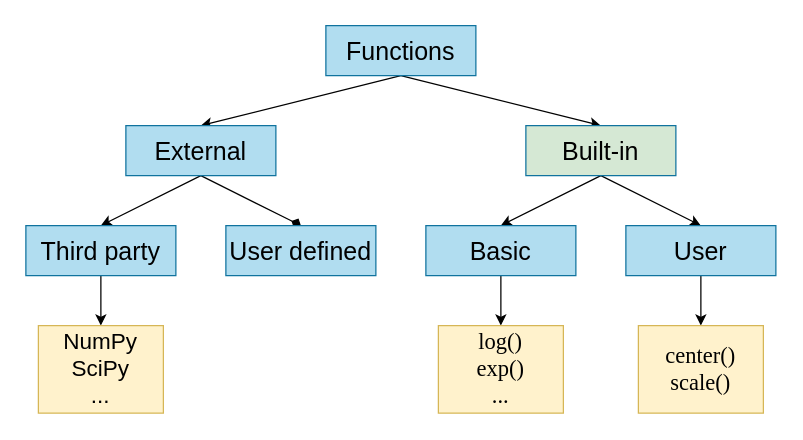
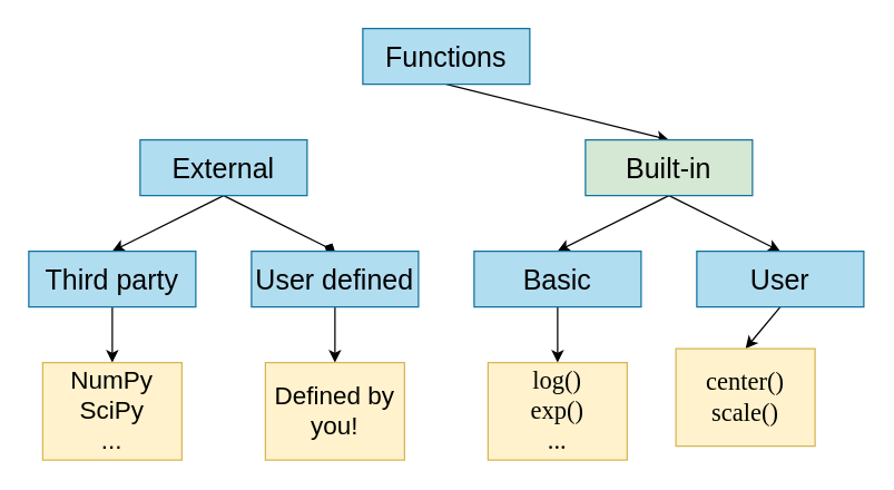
- <mxCell id="2" style="rounded=0;orthogonalLoop=1;jettySize=auto;html=1;exitX=0.5;exitY=1;exitDx=0;exitDy=0;entryX=0.5;entryY=0;entryDx=0;entryDy=0;fontSize=20;" edge="1" parent="1" source="4" target="7"><mxGeometry relative="1" as="geometry" /></mxCell>
+ <mxCell id="13" style="edgeStyle=none;rounded=0;orthogonalLoop=1;jettySize=auto;html=1;exitX=0.5;exitY=1;exitDx=0;exitDy=0;fontSize=18;" edge="1" parent="1" source="14" target="20"><mxGeometry relative="1" as="geometry" /></mxCell>
+ <mxCell id="20" value="Defined by you!" style="rounded=0;whiteSpace=wrap;html=1;fontSize=18;fillColor=#fff2cc;strokeColor=#d6b656;" vertex="1" parent="1"><mxGeometry x="190" y="260" width="100" height="70" as="geometry" /></mxCell>
- <mxCell id="22" value="&lt;font face=&quot;Fira Code&quot; data-font-src=&quot;https://fonts.googleapis.com/css?family=Fira+Code&quot;&gt;center()&lt;br&gt;scale()&lt;/font&gt;" style="rounded=0;whiteSpace=wrap;html=1;fontSize=18;fillColor=#fff2cc;strokeColor=#d6b656;" vertex="1" parent="1"><mxGeometry x="510" y="260" width="100" height="70" as="geometry" /></mxCell>
+ <mxCell id="22" value="&lt;font face=&quot;Fira Code&quot; data-font-src=&quot;https://fonts.googleapis.com/css?family=Fira+Code&quot;&gt;center()&lt;br&gt;scale()&lt;/font&gt;" style="rounded=0;whiteSpace=wrap;html=1;fontSize=18;fillColor=#fff2cc;strokeColor=#d6b656;" vertex="1" parent="1"><mxGeometry x="485" y="250" width="100" height="70" as="geometry" /></mxCell>
